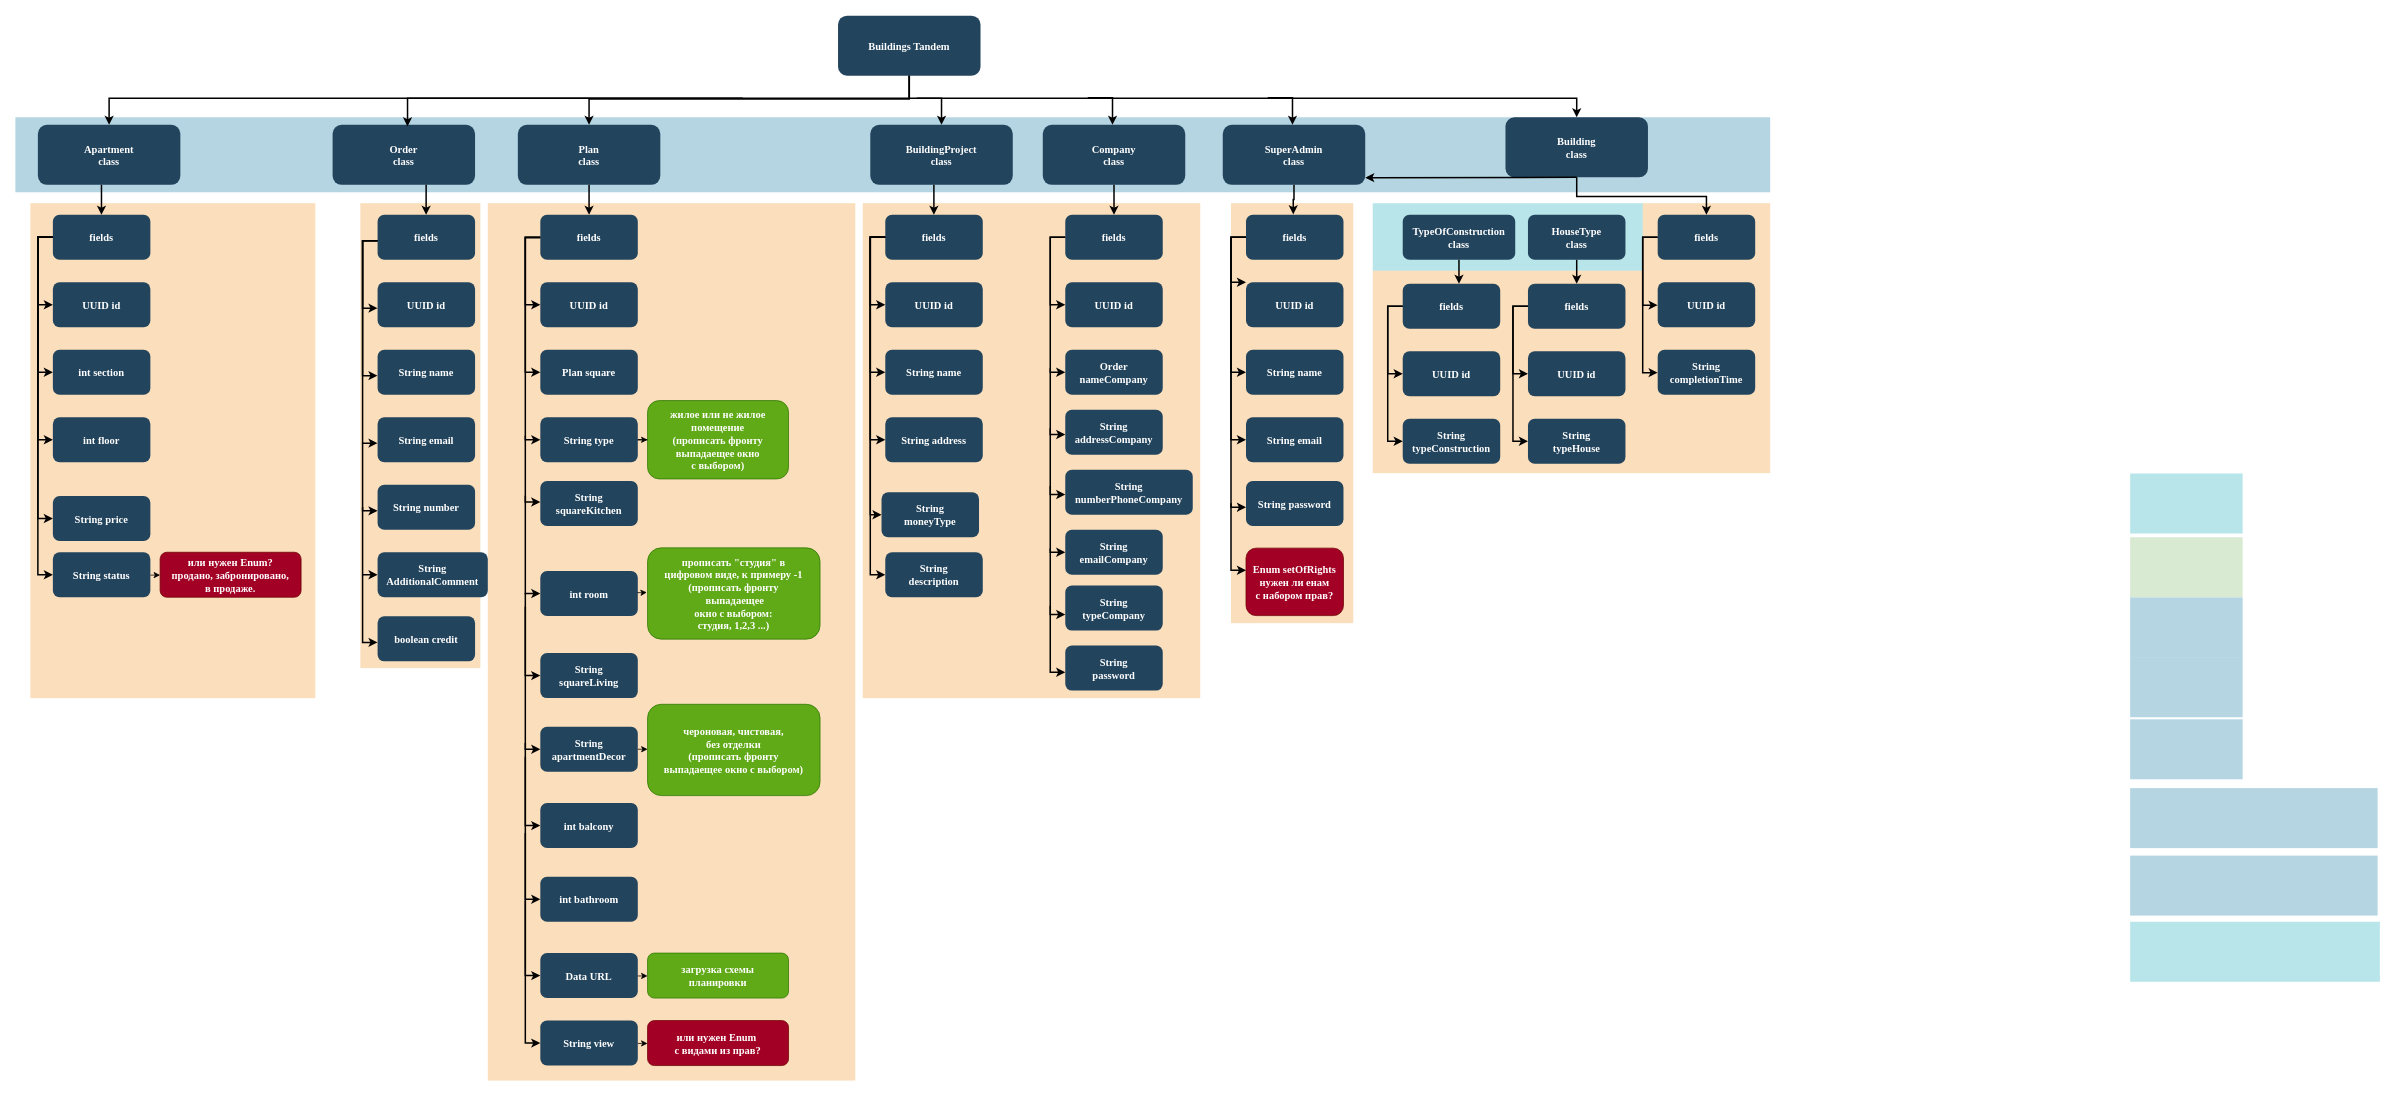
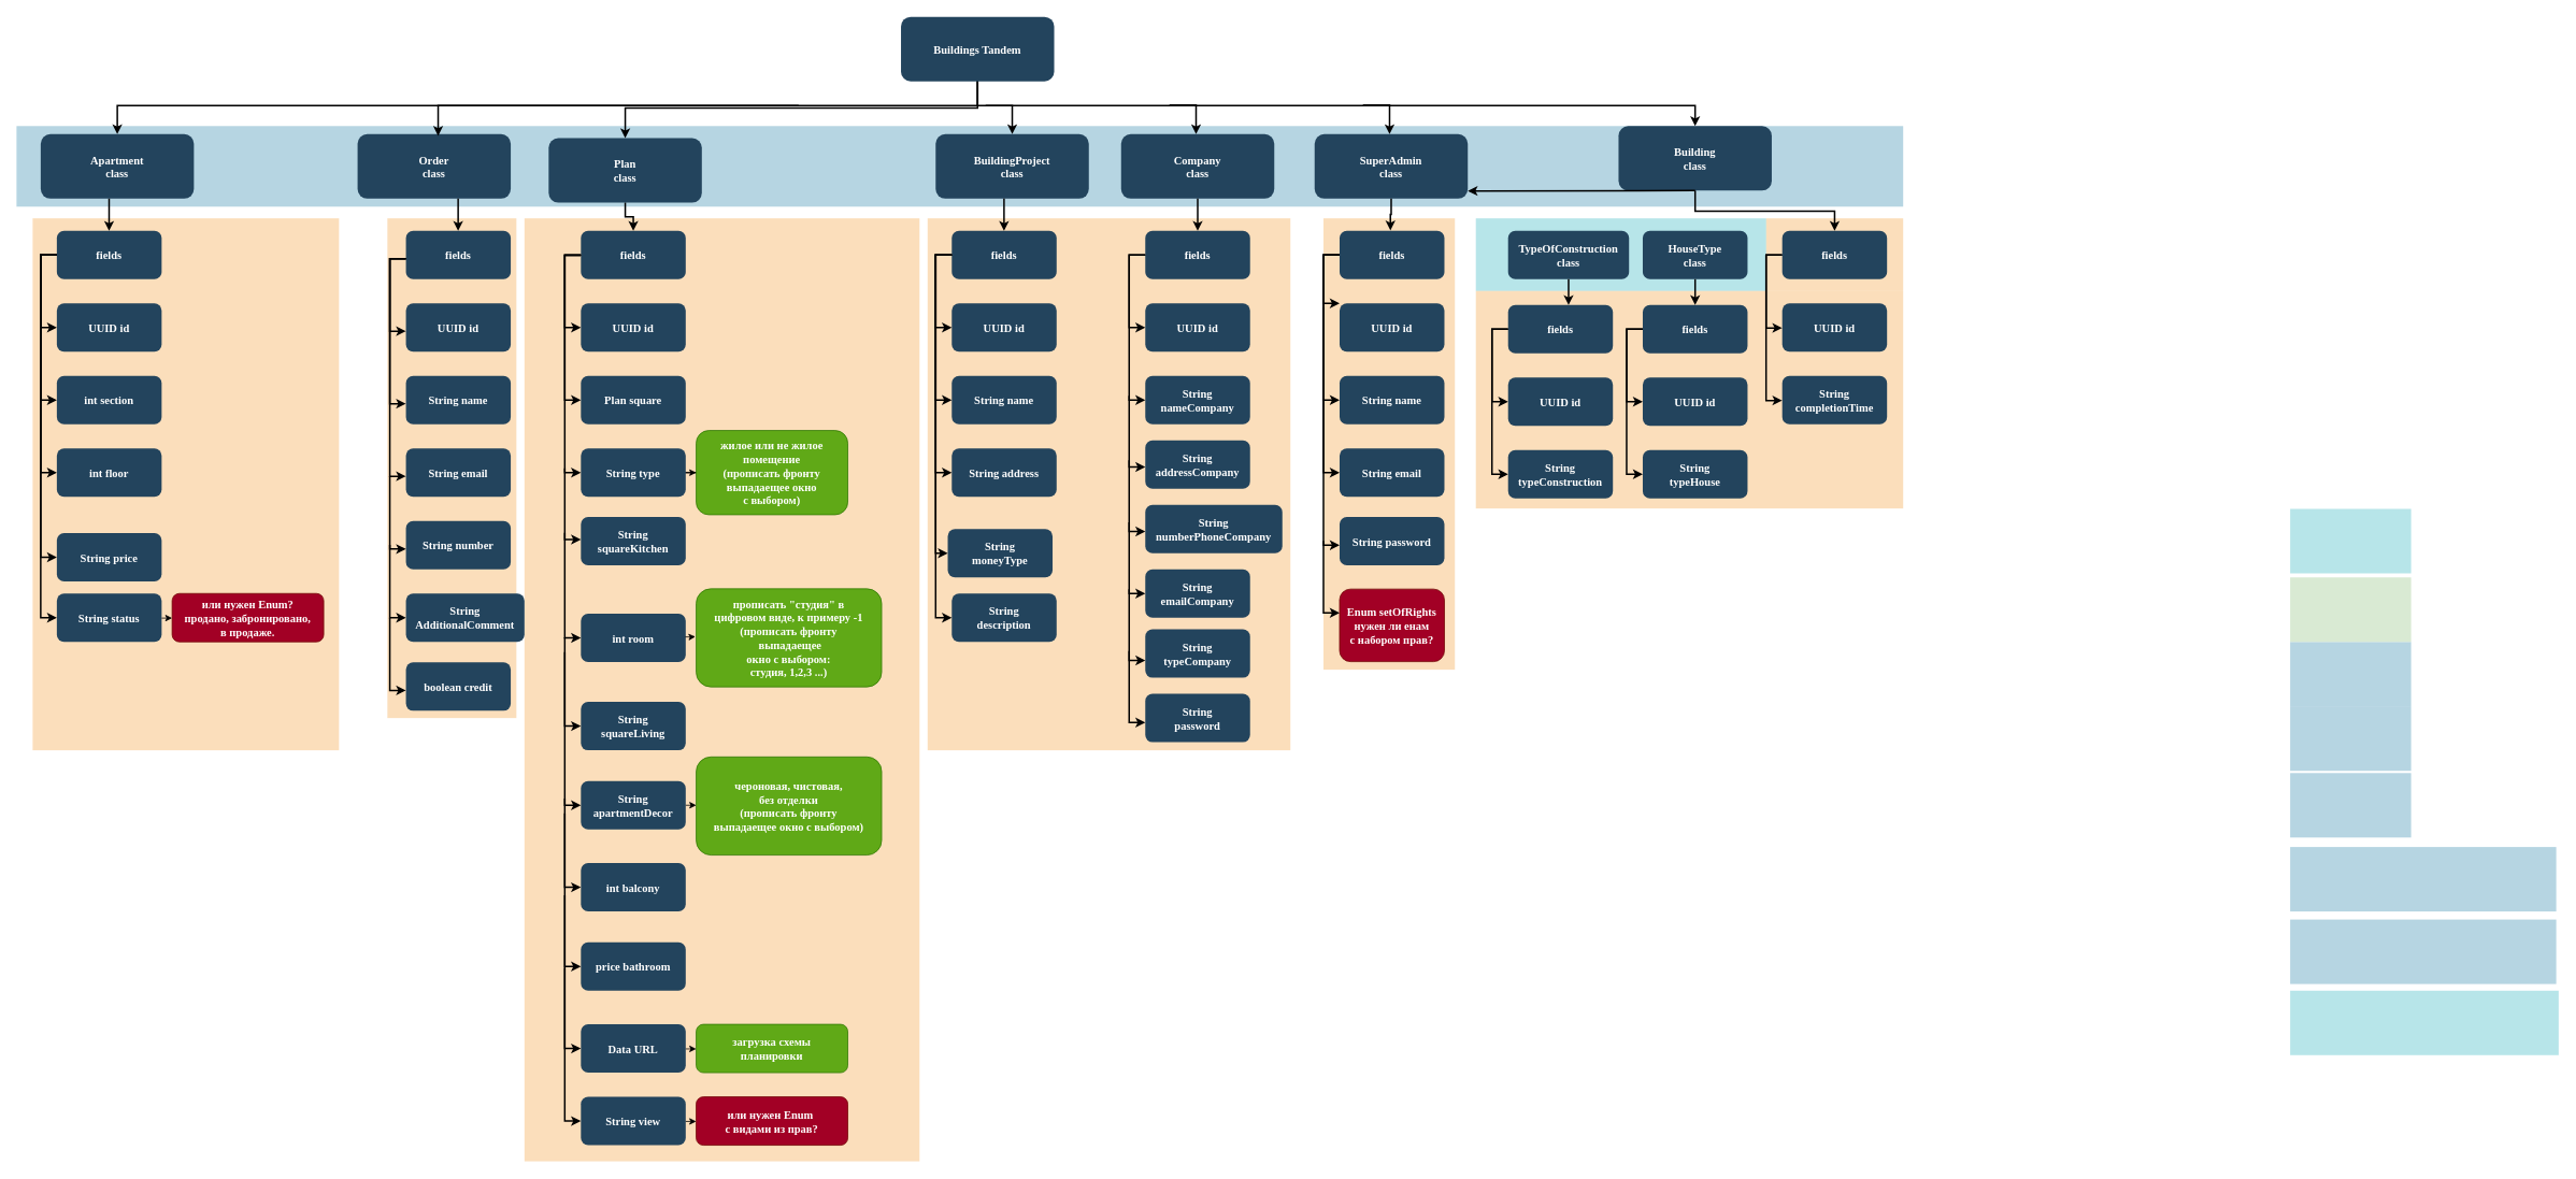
- <mxCell id="21" value="Plan &#10;class" style="rounded=1;fillColor=#23445D;gradientColor=none;strokeColor=none;fontColor=#FFFFFF;fontStyle=1;fontFamily=Tahoma;fontSize=14" parent="1" vertex="1"><mxGeometry x="690" y="165.5" width="190" height="80" as="geometry" /></mxCell>
+ <mxCell id="21" value="Plan &#10;class" style="rounded=1;fillColor=#23445D;gradientColor=none;strokeColor=none;fontColor=#FFFFFF;fontStyle=1;fontFamily=Tahoma;fontSize=14" parent="1" vertex="1"><mxGeometry x="680" y="170.5" width="190" height="80" as="geometry" /></mxCell>
- <mxCell id="43" value="Order &#10;nameCompany" style="rounded=1;fillColor=#23445D;gradientColor=none;strokeColor=none;fontColor=#FFFFFF;fontStyle=1;fontFamily=Tahoma;fontSize=14" parent="1" vertex="1"><mxGeometry x="1420" y="465.5" width="130" height="60" as="geometry" /></mxCell>
+ <mxCell id="43" value="String &#10;nameCompany" style="rounded=1;fillColor=#23445D;gradientColor=none;strokeColor=none;fontColor=#FFFFFF;fontStyle=1;fontFamily=Tahoma;fontSize=14" parent="1" vertex="1"><mxGeometry x="1420" y="465.5" width="130" height="60" as="geometry" /></mxCell>
- <mxCell id="124" value="int bathroom" style="rounded=1;fillColor=#23445D;gradientColor=none;strokeColor=none;fontColor=#FFFFFF;fontStyle=1;fontFamily=Tahoma;fontSize=14" vertex="1" parent="1"><mxGeometry x="720" y="1168.25" width="130" height="60" as="geometry" /></mxCell>
+ <mxCell id="124" value="price bathroom" style="rounded=1;fillColor=#23445D;gradientColor=none;strokeColor=none;fontColor=#FFFFFF;fontStyle=1;fontFamily=Tahoma;fontSize=14" vertex="1" parent="1"><mxGeometry x="720" y="1168.25" width="130" height="60" as="geometry" /></mxCell>
